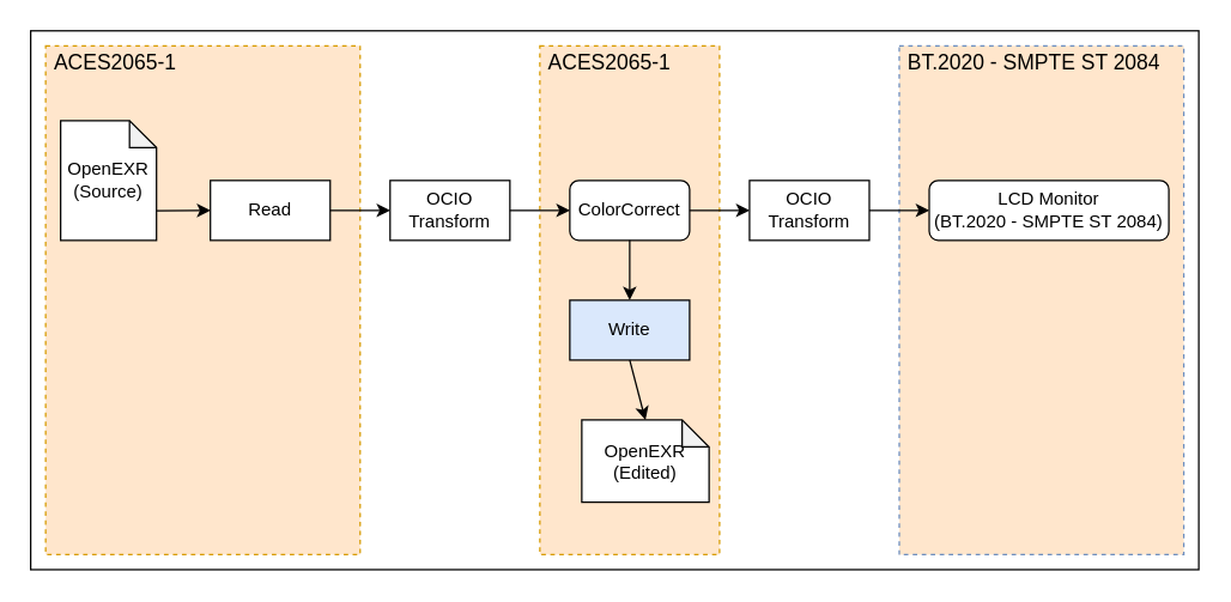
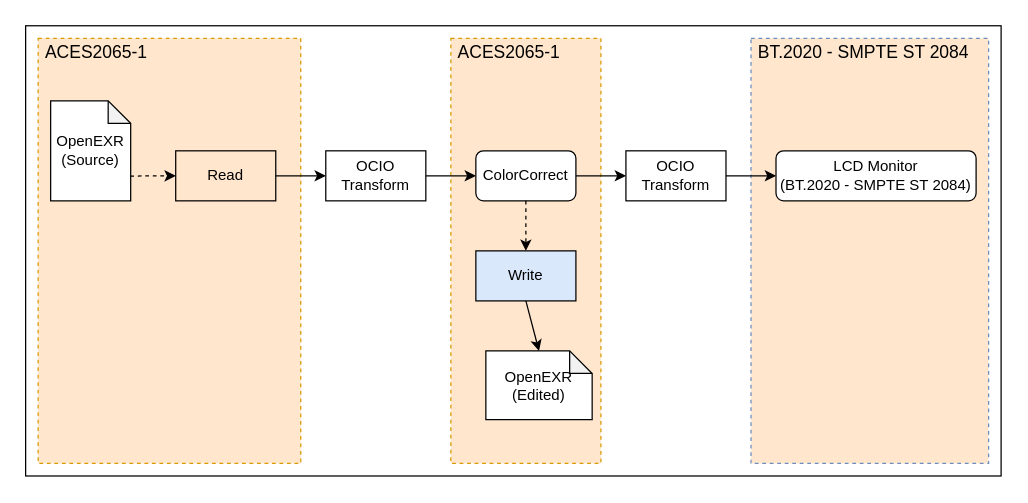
- <mxCell id="11" value="" style="endArrow=classic;html=1;rounded=0;fontSize=12;entryX=0;entryY=0.5;entryDx=0;entryDy=0;exitX=0.995;exitY=0.752;exitDx=0;exitDy=0;exitPerimeter=0;" parent="1" source="9" target="6" edge="1"><mxGeometry width="50" height="50" relative="1" as="geometry"><mxPoint x="104" y="160" as="sourcePoint" /><mxPoint x="350" y="230" as="targetPoint" /></mxGeometry></mxCell>
+ <mxCell id="11" value="" style="endArrow=classic;html=1;rounded=0;fontSize=12;entryX=0;entryY=0.5;entryDx=0;entryDy=0;exitX=0.995;exitY=0.752;exitDx=0;exitDy=0;exitPerimeter=0;dashed=1;" parent="1" source="9" target="6" edge="1"><mxGeometry width="50" height="50" relative="1" as="geometry"><mxPoint x="104" y="160" as="sourcePoint" /><mxPoint x="350" y="230" as="targetPoint" /></mxGeometry></mxCell>
- <mxCell id="6" value="Read" style="rounded=0;whiteSpace=wrap;html=1;" parent="1" vertex="1"><mxGeometry x="140" y="120" width="80" height="40" as="geometry" /></mxCell>
+ <mxCell id="6" value="Read" style="rounded=0;whiteSpace=wrap;html=1;fillColor=#ffe6cc;" parent="1" vertex="1"><mxGeometry x="140" y="120" width="80" height="40" as="geometry" /></mxCell>
- <mxCell id="18" value="" style="endArrow=classic;html=1;rounded=0;fontSize=12;exitX=0.5;exitY=1;exitDx=0;exitDy=0;entryX=0.5;entryY=0;entryDx=0;entryDy=0;" parent="1" source="7" target="15" edge="1"><mxGeometry width="50" height="50" relative="1" as="geometry"><mxPoint x="370" y="10" as="sourcePoint" /><mxPoint x="420" y="-40" as="targetPoint" /></mxGeometry></mxCell>
+ <mxCell id="18" value="" style="endArrow=classic;html=1;rounded=0;fontSize=12;exitX=0.5;exitY=1;exitDx=0;exitDy=0;entryX=0.5;entryY=0;entryDx=0;entryDy=0;dashed=1;" parent="1" source="7" target="15" edge="1"><mxGeometry width="50" height="50" relative="1" as="geometry"><mxPoint x="370" y="10" as="sourcePoint" /><mxPoint x="420" y="-40" as="targetPoint" /></mxGeometry></mxCell>
